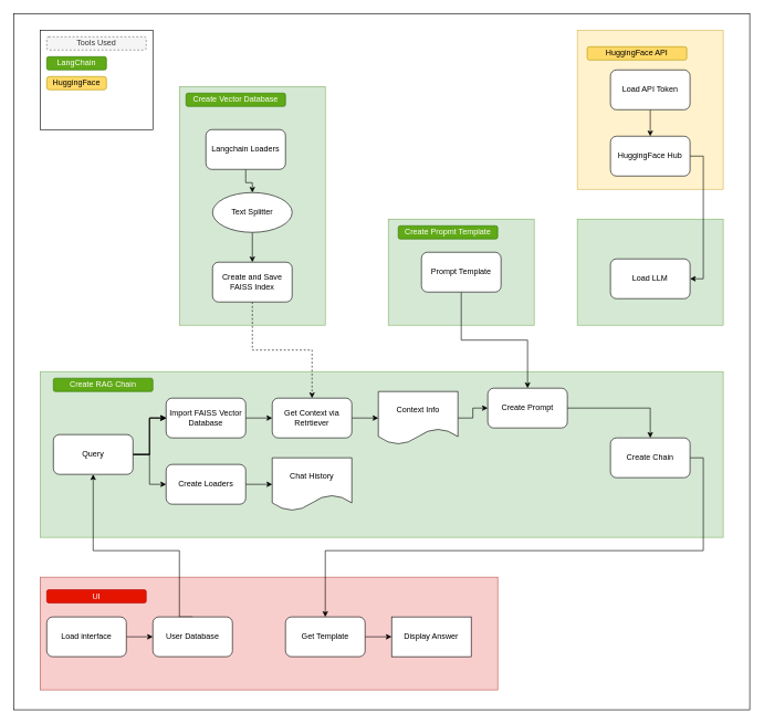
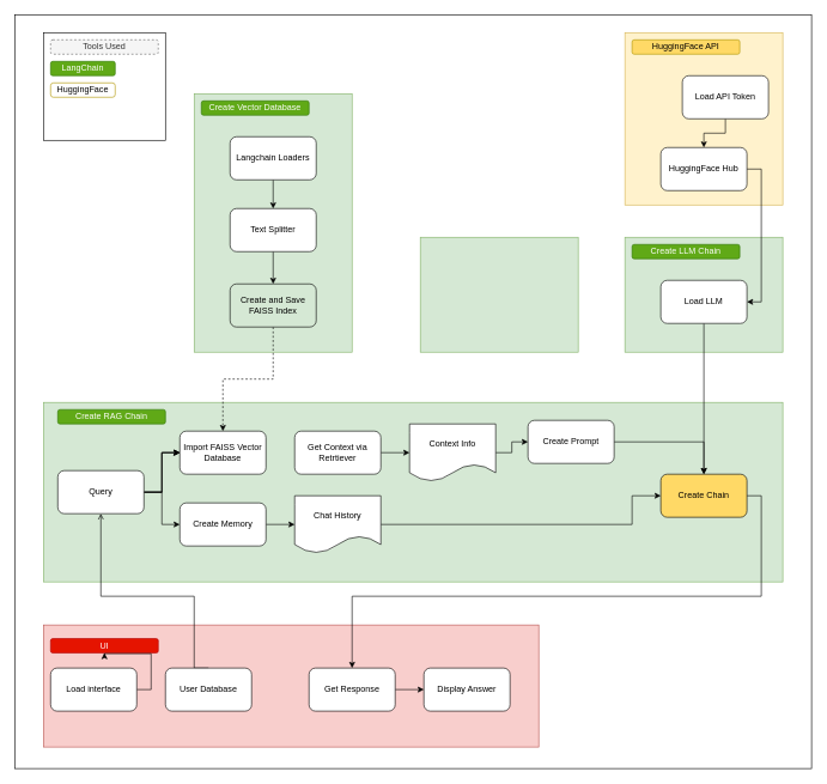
- <mxCell id="14" value="HuggingFace API" style="rounded=1;whiteSpace=wrap;html=1;fillColor=#FFD966;fontColor=#000000;strokeColor=#B09500;" parent="1" vertex="1"><mxGeometry x="885" y="70" width="150" height="20" as="geometry" /></mxCell>
+ <mxCell id="14" value="HuggingFace API" style="rounded=1;whiteSpace=wrap;html=1;fillColor=#FFD966;fontColor=#000000;strokeColor=#B09500;" parent="1" vertex="1"><mxGeometry x="880" y="55" width="150" height="20" as="geometry" /></mxCell>
- <mxCell id="27" value="HuggingFace" style="rounded=1;whiteSpace=wrap;html=1;fillColor=#FFD966;fontColor=#000000;strokeColor=#B09500;arcSize=20;" parent="1" vertex="1"><mxGeometry x="70" y="115" width="90" height="20" as="geometry" /></mxCell>
+ <mxCell id="27" value="HuggingFace" style="rounded=1;whiteSpace=wrap;html=1;fillColor=#ffffff;fontColor=#000000;strokeColor=#B09500;arcSize=20;" parent="1" vertex="1"><mxGeometry x="70" y="115" width="90" height="20" as="geometry" /></mxCell>
- <mxCell id="16" value="Load API Token" style="rounded=1;whiteSpace=wrap;html=1;" parent="1" vertex="1"><mxGeometry x="920" y="105" width="120" height="60" as="geometry" /></mxCell>
+ <mxCell id="16" value="Load API Token" style="rounded=1;whiteSpace=wrap;html=1;" parent="1" vertex="1"><mxGeometry x="950" y="105" width="120" height="60" as="geometry" /></mxCell>
- <mxCell id="8" value="Langchain Loaders" style="rounded=1;whiteSpace=wrap;html=1;" parent="1" vertex="1"><mxGeometry x="310" y="195" width="120" height="60" as="geometry" /></mxCell>
+ <mxCell id="8" value="Langchain Loaders" style="rounded=1;whiteSpace=wrap;html=1;" parent="1" vertex="1"><mxGeometry x="320" y="190" width="120" height="60" as="geometry" /></mxCell>
- <mxCell id="10" value="Text Splitter" style="ellipse;whiteSpace=wrap;html=1;" parent="1" vertex="1"><mxGeometry x="320" y="290" width="120" height="60" as="geometry" /></mxCell>
+ <mxCell id="10" value="Text Splitter" style="whiteSpace=wrap;html=1;rounded=1;" parent="1" vertex="1"><mxGeometry x="320" y="290" width="120" height="60" as="geometry" /></mxCell>
- <mxCell id="49" value="Create Propmt Template" style="rounded=1;whiteSpace=wrap;html=1;fillColor=#60a917;fontColor=#ffffff;strokeColor=#2D7600;" parent="1" vertex="1"><mxGeometry x="600" y="340" width="150" height="20" as="geometry" /></mxCell>
+ <mxCell id="19" value="Create LLM Chain" style="rounded=1;whiteSpace=wrap;html=1;fillColor=#60a917;fontColor=#ffffff;strokeColor=#2D7600;" parent="1" vertex="1"><mxGeometry x="880" y="340" width="150" height="20" as="geometry" /></mxCell>
- <mxCell id="51" value="Prompt Template" style="whiteSpace=wrap;html=1;rounded=1;" parent="1" vertex="1"><mxGeometry x="635" y="380" width="120" height="60" as="geometry" /></mxCell>
- <mxCell id="12" value="Create and Save FAISS Index" style="whiteSpace=wrap;html=1;rounded=1;" parent="1" vertex="1"><mxGeometry x="320" y="395" width="120" height="60" as="geometry" /></mxCell>
+ <mxCell id="12" value="Create and Save FAISS Index" style="whiteSpace=wrap;html=1;rounded=1;fillColor=#d5e8d4;" parent="1" vertex="1"><mxGeometry x="320" y="395" width="120" height="60" as="geometry" /></mxCell>
- <mxCell id="50" style="edgeStyle=orthogonalEdgeStyle;rounded=0;orthogonalLoop=1;jettySize=auto;html=1;exitX=0.5;exitY=1;exitDx=0;exitDy=0;" parent="1" source="51" target="47" edge="1"><mxGeometry relative="1" as="geometry" /></mxCell>
- <mxCell id="11" style="edgeStyle=orthogonalEdgeStyle;rounded=0;orthogonalLoop=1;jettySize=auto;html=1;exitX=0.5;exitY=1;exitDx=0;exitDy=0;dashed=1;" parent="1" source="12" target="23" edge="1"><mxGeometry relative="1" as="geometry" /></mxCell>
+ <mxCell id="11" style="edgeStyle=orthogonalEdgeStyle;rounded=0;orthogonalLoop=1;jettySize=auto;html=1;exitX=0.5;exitY=1;exitDx=0;exitDy=0;entryX=0.5;entryY=0;entryDx=0;entryDy=0;dashed=1;" parent="1" source="12" target="21" edge="1"><mxGeometry relative="1" as="geometry" /></mxCell>
+ <mxCell id="40" style="edgeStyle=orthogonalEdgeStyle;rounded=0;orthogonalLoop=1;jettySize=auto;html=1;exitX=0.5;exitY=1;exitDx=0;exitDy=0;" parent="1" source="41" target="53" edge="1"><mxGeometry relative="1" as="geometry" /></mxCell>
- <mxCell id="20" value="" style="edgeStyle=orthogonalEdgeStyle;rounded=0;orthogonalLoop=1;jettySize=auto;html=1;" parent="1" source="21" target="23" edge="1"><mxGeometry relative="1" as="geometry" /></mxCell>
+ <mxCell id="44" style="edgeStyle=orthogonalEdgeStyle;rounded=0;orthogonalLoop=1;jettySize=auto;html=1;exitX=1;exitY=0.5;exitDx=0;exitDy=0;entryX=0;entryY=0.5;entryDx=0;entryDy=0;" parent="1" source="45" target="53" edge="1"><mxGeometry relative="1" as="geometry"><Array as="points"><mxPoint x="880" y="730" /><mxPoint x="880" y="690" /></Array></mxGeometry></mxCell>
- <mxCell id="53" value="Create Chain" style="whiteSpace=wrap;html=1;rounded=1;" parent="1" vertex="1"><mxGeometry x="920" y="660" width="120" height="60" as="geometry" /></mxCell>
+ <mxCell id="53" value="Create Chain" style="whiteSpace=wrap;html=1;rounded=1;fillColor=#ffd966;" parent="1" vertex="1"><mxGeometry x="920" y="660" width="120" height="60" as="geometry" /></mxCell>
- <mxCell id="30" style="edgeStyle=orthogonalEdgeStyle;rounded=0;orthogonalLoop=1;jettySize=auto;html=1;entryX=0.5;entryY=1;entryDx=0;entryDy=0;exitX=0.5;exitY=0;exitDx=0;exitDy=0;" parent="1" source="31" target="39" edge="1"><mxGeometry relative="1" as="geometry"><Array as="points"><mxPoint x="270" y="930" /><mxPoint x="270" y="830" /><mxPoint x="140" y="830" /></Array></mxGeometry></mxCell>
+ <mxCell id="30" style="edgeStyle=orthogonalEdgeStyle;rounded=0;orthogonalLoop=1;jettySize=auto;html=1;entryX=0.5;entryY=1;entryDx=0;entryDy=0;exitX=0.5;exitY=0;exitDx=0;exitDy=0;endArrow=open;" parent="1" source="31" target="39" edge="1"><mxGeometry relative="1" as="geometry"><Array as="points"><mxPoint x="270" y="930" /><mxPoint x="270" y="830" /><mxPoint x="140" y="830" /></Array></mxGeometry></mxCell>
- <mxCell id="43" value="Create Loaders" style="rounded=1;whiteSpace=wrap;html=1;" parent="1" vertex="1"><mxGeometry x="250" y="700" width="120" height="60" as="geometry" /></mxCell>
+ <mxCell id="43" value="Create Memory" style="rounded=1;whiteSpace=wrap;html=1;" parent="1" vertex="1"><mxGeometry x="250" y="700" width="120" height="60" as="geometry" /></mxCell>
- <mxCell id="57" style="edgeStyle=orthogonalEdgeStyle;rounded=0;orthogonalLoop=1;jettySize=auto;html=1;exitX=1;exitY=0.5;exitDx=0;exitDy=0;" parent="1" source="58" target="31" edge="1"><mxGeometry relative="1" as="geometry" /></mxCell>
+ <mxCell id="57" style="edgeStyle=orthogonalEdgeStyle;rounded=0;orthogonalLoop=1;jettySize=auto;html=1;exitX=1;exitY=0.5;exitDx=0;exitDy=0;" parent="1" source="58" target="32" edge="1"><mxGeometry relative="1" as="geometry" /></mxCell>
- <mxCell id="55" value="Get Template" style="rounded=1;whiteSpace=wrap;html=1;" parent="1" vertex="1"><mxGeometry x="430" y="930" width="120" height="60" as="geometry" /></mxCell>
+ <mxCell id="55" value="Get Response" style="rounded=1;whiteSpace=wrap;html=1;" parent="1" vertex="1"><mxGeometry x="430" y="930" width="120" height="60" as="geometry" /></mxCell>
- <mxCell id="56" value="Display Answer" style="whiteSpace=wrap;html=1;rounded=0;" parent="1" vertex="1"><mxGeometry x="590" y="930" width="120" height="60" as="geometry" /></mxCell>
+ <mxCell id="56" value="Display Answer" style="rounded=1;whiteSpace=wrap;html=1;" parent="1" vertex="1"><mxGeometry x="590" y="930" width="120" height="60" as="geometry" /></mxCell>
